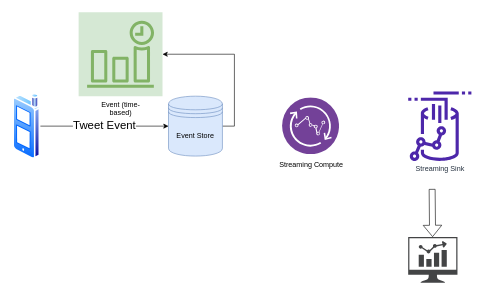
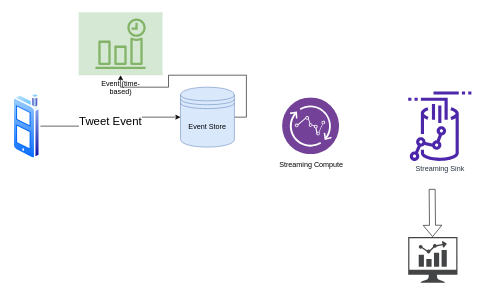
- <mxCell id="6" value="Event (time-&#10;based)" style="sketch=0;outlineConnect=0;strokeColor=#82b366;fillColor=#d5e8d4;dashed=0;verticalLabelPosition=bottom;verticalAlign=top;align=center;html=1;fontSize=12;fontStyle=0;aspect=fixed;shape=mxgraph.aws4.resourceIcon;resIcon=mxgraph.aws4.event_time_based;" vertex="1" parent="1"><mxGeometry x="130" y="20" width="140" height="140" as="geometry" /></mxCell>
+ <mxCell id="6" value="Event (time-&#10;based)" style="sketch=0;outlineConnect=0;strokeColor=#82b366;fillColor=#d5e8d4;dashed=0;verticalLabelPosition=bottom;verticalAlign=top;align=center;html=1;fontSize=12;fontStyle=0;aspect=fixed;shape=mxgraph.aws4.resourceIcon;resIcon=mxgraph.aws4.event_time_based;" vertex="1" parent="1"><mxGeometry x="130" y="20" width="140" height="105" as="geometry" /></mxCell>
- <mxCell id="5" value="Event Store" style="shape=datastore;whiteSpace=wrap;html=1;fillColor=#dae8fc;strokeColor=#6c8ebf;" vertex="1" parent="1"><mxGeometry x="280" y="160" width="90" height="100" as="geometry" /></mxCell>
+ <mxCell id="5" value="Event Store" style="shape=datastore;whiteSpace=wrap;html=1;fillColor=#dae8fc;strokeColor=#6c8ebf;" vertex="1" parent="1"><mxGeometry x="300" y="145" width="90" height="100" as="geometry" /></mxCell>
